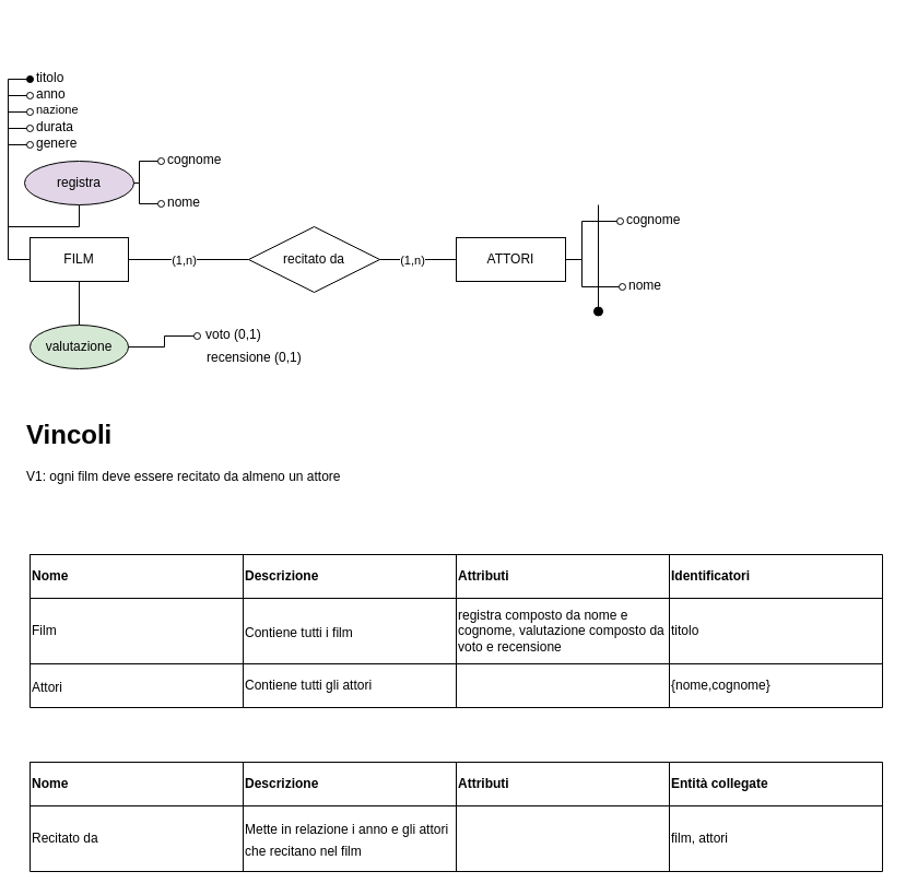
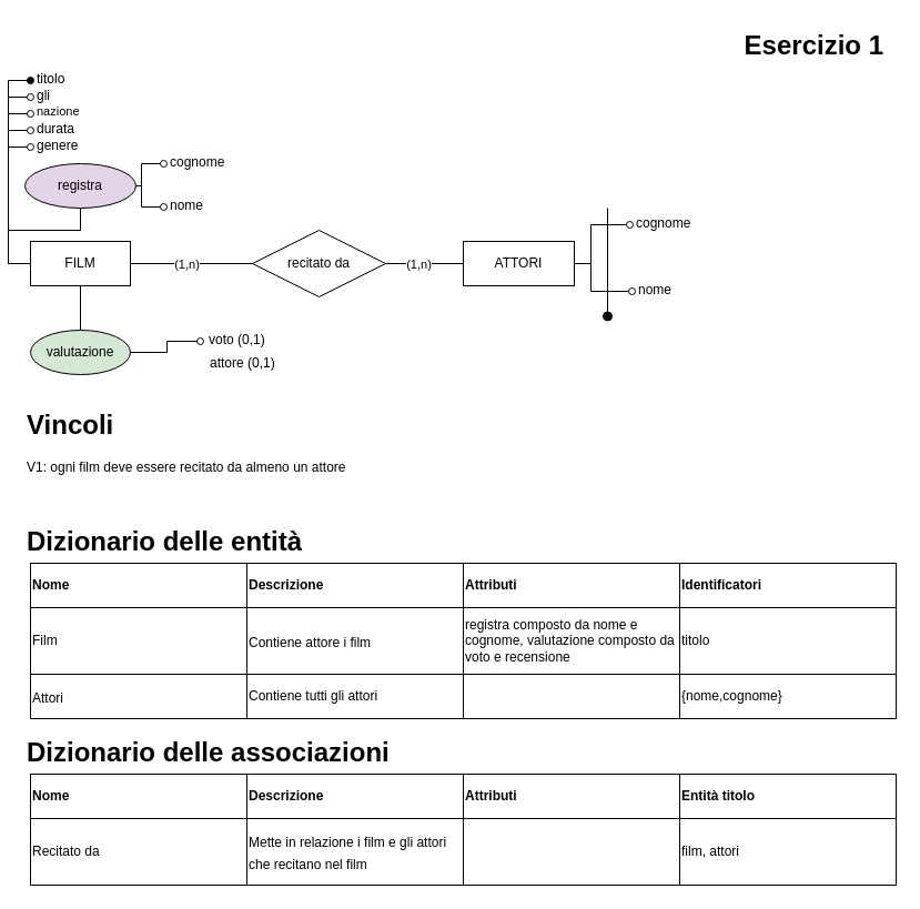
+ <mxCell id="66" value="&lt;h1 style=&quot;margin-top: 0px;&quot;&gt;Esercizio 1&lt;/h1&gt;" style="text;html=1;whiteSpace=wrap;overflow=hidden;rounded=0;fontFamily=Helvetica;fontSize=12;fontColor=default;align=right;" vertex="1" parent="1"><mxGeometry x="656" y="20" width="140" height="40" as="geometry" /></mxCell>
- <mxCell id="17" value="anno" style="text;strokeColor=none;fillColor=none;spacingLeft=4;spacingRight=4;overflow=hidden;rotatable=0;points=[[0,0.5],[1,0.5]];portConstraint=eastwest;fontSize=12;whiteSpace=wrap;html=1;" parent="1" vertex="1"><mxGeometry x="25" y="72" width="40" height="30" as="geometry" /></mxCell>
+ <mxCell id="17" value="gli" style="text;strokeColor=none;fillColor=none;spacingLeft=4;spacingRight=4;overflow=hidden;rotatable=0;points=[[0,0.5],[1,0.5]];portConstraint=eastwest;fontSize=12;whiteSpace=wrap;html=1;" parent="1" vertex="1"><mxGeometry x="25" y="72" width="40" height="30" as="geometry" /></mxCell>
- <mxCell id="33" value="recensione (0,1)" style="text;strokeColor=none;fillColor=none;spacingLeft=4;spacingRight=4;overflow=hidden;rotatable=0;points=[[0,0.5],[1,0.5]];portConstraint=eastwest;fontSize=12;whiteSpace=wrap;html=1;" parent="1" vertex="1"><mxGeometry x="181" y="313" width="109" height="30" as="geometry" /></mxCell>
+ <mxCell id="33" value="attore (0,1)" style="text;strokeColor=none;fillColor=none;spacingLeft=4;spacingRight=4;overflow=hidden;rotatable=0;points=[[0,0.5],[1,0.5]];portConstraint=eastwest;fontSize=12;whiteSpace=wrap;html=1;" parent="1" vertex="1"><mxGeometry x="181" y="313" width="109" height="30" as="geometry" /></mxCell>
- <mxCell id="36" value="&lt;h1 style=&quot;margin-top: 0px;&quot;&gt;&lt;span style=&quot;background-color: transparent; color: light-dark(rgb(0, 0, 0), rgb(255, 255, 255));&quot;&gt;Vincoli&lt;/span&gt;&lt;/h1&gt;&lt;div&gt;&lt;span style=&quot;background-color: transparent; color: light-dark(rgb(0, 0, 0), rgb(255, 255, 255));&quot;&gt;V1: ogni film deve essere recitato da almeno un attore&lt;/span&gt;&lt;/div&gt;" style="text;html=1;whiteSpace=wrap;overflow=hidden;rounded=0;" vertex="1" parent="1"><mxGeometry x="20" y="377" width="390" height="80" as="geometry" /></mxCell>
+ <mxCell id="36" value="&lt;h1 style=&quot;margin-top: 0px;&quot;&gt;&lt;span style=&quot;background-color: transparent; color: light-dark(rgb(0, 0, 0), rgb(255, 255, 255));&quot;&gt;Vincoli&lt;/span&gt;&lt;/h1&gt;&lt;div&gt;&lt;span style=&quot;background-color: transparent; color: light-dark(rgb(0, 0, 0), rgb(255, 255, 255));&quot;&gt;V1: ogni film deve essere recitato da almeno un attore&lt;/span&gt;&lt;/div&gt;" style="text;html=1;whiteSpace=wrap;overflow=hidden;rounded=0;" vertex="1" parent="1"><mxGeometry x="20" y="362" width="390" height="80" as="geometry" /></mxCell>
+ <mxCell id="37" value="&lt;h1 style=&quot;margin-top: 0px;&quot;&gt;Dizionario delle entità&lt;/h1&gt;" style="text;html=1;whiteSpace=wrap;overflow=hidden;rounded=0;" vertex="1" parent="1"><mxGeometry x="20" y="467" width="520" height="40" as="geometry" /></mxCell>
- <mxCell id="46" value="&lt;font style=&quot;font-size: 12px;&quot;&gt;Contiene tutti i film&lt;/font&gt;" style="shape=partialRectangle;html=1;whiteSpace=wrap;connectable=0;strokeColor=inherit;overflow=hidden;fillColor=none;top=0;left=0;bottom=0;right=0;pointerEvents=1;fontSize=16;align=left;" vertex="1" parent="44"><mxGeometry x="195" width="195" height="60" as="geometry"><mxRectangle width="195" height="60" as="alternateBounds" /></mxGeometry></mxCell>
+ <mxCell id="46" value="&lt;font style=&quot;font-size: 12px;&quot;&gt;Contiene attore i film&lt;/font&gt;" style="shape=partialRectangle;html=1;whiteSpace=wrap;connectable=0;strokeColor=inherit;overflow=hidden;fillColor=none;top=0;left=0;bottom=0;right=0;pointerEvents=1;fontSize=16;align=left;" vertex="1" parent="44"><mxGeometry x="195" width="195" height="60" as="geometry"><mxRectangle width="195" height="60" as="alternateBounds" /></mxGeometry></mxCell>
+ <mxCell id="54" value="&lt;h1 style=&quot;margin-top: 0px;&quot;&gt;Dizionario delle associazioni&lt;/h1&gt;" style="text;html=1;whiteSpace=wrap;overflow=hidden;rounded=0;" vertex="1" parent="1"><mxGeometry x="20" y="657" width="520" height="40" as="geometry" /></mxCell>
- <mxCell id="60" value="Entità collegate" style="shape=partialRectangle;html=1;whiteSpace=wrap;connectable=0;strokeColor=inherit;overflow=hidden;fillColor=none;top=0;left=0;bottom=0;right=0;pointerEvents=1;fontSize=12;fontStyle=1;align=left;" vertex="1" parent="56"><mxGeometry x="585" width="195" height="40" as="geometry"><mxRectangle width="195" height="40" as="alternateBounds" /></mxGeometry></mxCell>
+ <mxCell id="60" value="Entità titolo" style="shape=partialRectangle;html=1;whiteSpace=wrap;connectable=0;strokeColor=inherit;overflow=hidden;fillColor=none;top=0;left=0;bottom=0;right=0;pointerEvents=1;fontSize=12;fontStyle=1;align=left;" vertex="1" parent="56"><mxGeometry x="585" width="195" height="40" as="geometry"><mxRectangle width="195" height="40" as="alternateBounds" /></mxGeometry></mxCell>
- <mxCell id="63" value="&lt;span style=&quot;font-size: 12px;&quot;&gt;Mette in relazione i anno e gli attori che recitano nel film&lt;/span&gt;" style="shape=partialRectangle;html=1;whiteSpace=wrap;connectable=0;strokeColor=inherit;overflow=hidden;fillColor=none;top=0;left=0;bottom=0;right=0;pointerEvents=1;fontSize=16;align=left;" vertex="1" parent="61"><mxGeometry x="195" width="195" height="60" as="geometry"><mxRectangle width="195" height="60" as="alternateBounds" /></mxGeometry></mxCell>
+ <mxCell id="63" value="&lt;span style=&quot;font-size: 12px;&quot;&gt;Mette in relazione i film e gli attori che recitano nel film&lt;/span&gt;" style="shape=partialRectangle;html=1;whiteSpace=wrap;connectable=0;strokeColor=inherit;overflow=hidden;fillColor=none;top=0;left=0;bottom=0;right=0;pointerEvents=1;fontSize=16;align=left;" vertex="1" parent="61"><mxGeometry x="195" width="195" height="60" as="geometry"><mxRectangle width="195" height="60" as="alternateBounds" /></mxGeometry></mxCell>
